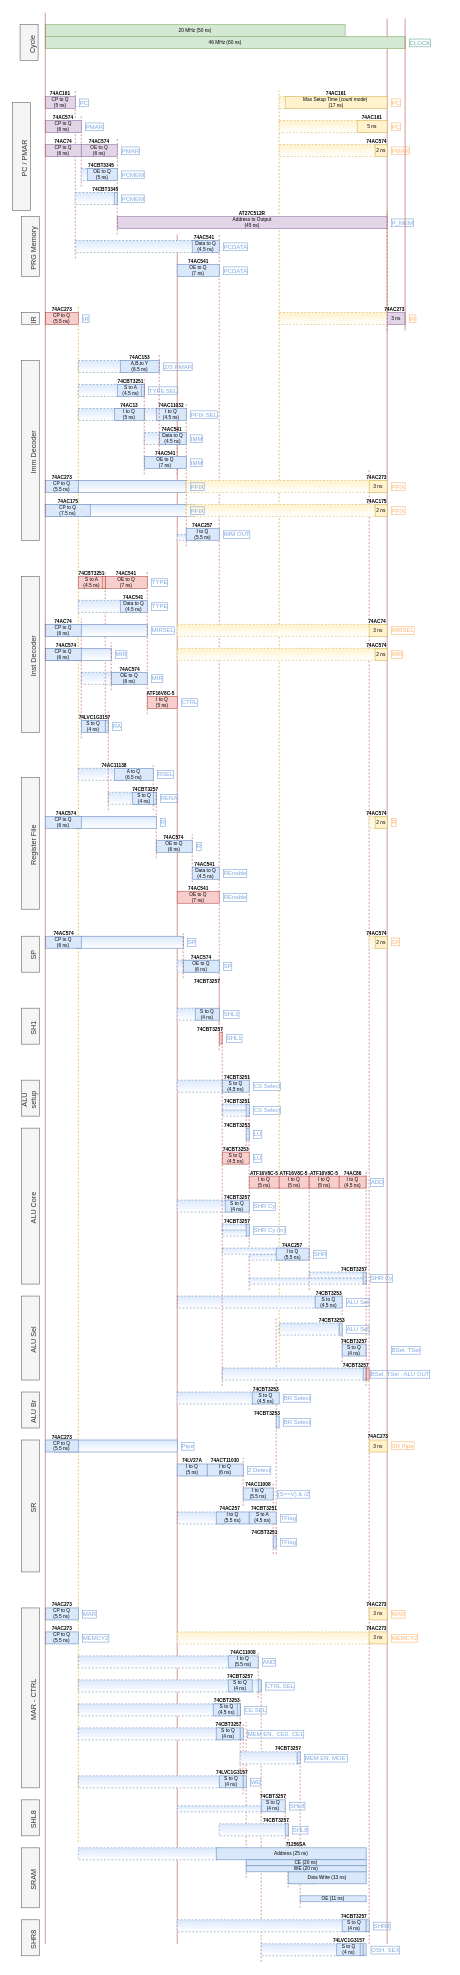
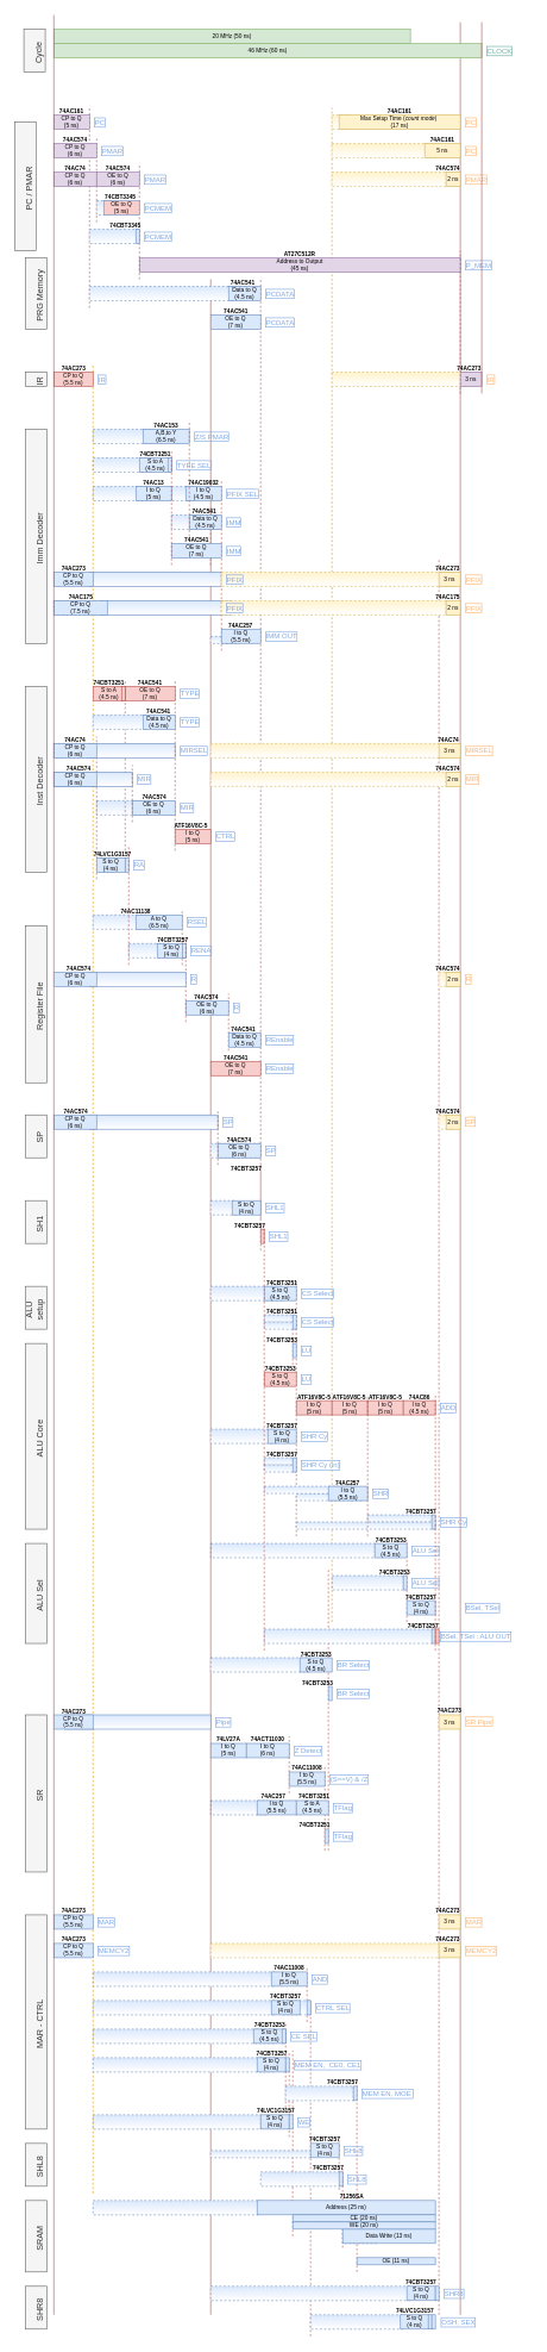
- <mxCell id="203" value="&lt;font style=&quot;font-size: 8px&quot;&gt;OE to Q&lt;br&gt;(5 ns)&lt;/font&gt;" style="rounded=0;whiteSpace=wrap;html=1;fillColor=#dae8fc;strokeColor=#6c8ebf;verticalAlign=middle;align=center;horizontal=1;fontSize=8;" parent="1" vertex="1"><mxGeometry x="145" y="280" width="50" height="20" as="geometry" /></mxCell>
+ <mxCell id="203" value="&lt;font style=&quot;font-size: 8px&quot;&gt;OE to Q&lt;br&gt;(5 ns)&lt;/font&gt;" style="rounded=0;whiteSpace=wrap;html=1;fillColor=#f8cecc;strokeColor=#6c8ebf;verticalAlign=middle;align=center;horizontal=1;fontSize=8;" parent="1" vertex="1"><mxGeometry x="145" y="280" width="50" height="20" as="geometry" /></mxCell>
- <mxCell id="356" value="74AC11032" style="text;html=1;strokeColor=none;fillColor=none;align=center;verticalAlign=middle;whiteSpace=wrap;rounded=0;fontSize=8;fontStyle=1" parent="1" vertex="1"><mxGeometry x="265" y="670" width="40" height="10" as="geometry" /></mxCell>
+ <mxCell id="356" value="74AC19032" style="text;html=1;strokeColor=none;fillColor=none;align=center;verticalAlign=middle;whiteSpace=wrap;rounded=0;fontSize=8;fontStyle=1" parent="1" vertex="1"><mxGeometry x="265" y="670" width="40" height="10" as="geometry" /></mxCell>
- <mxCell id="389" value="ALU Br" style="rounded=0;whiteSpace=wrap;html=1;strokeColor=#666666;fontSize=12;align=center;spacingRight=6;fillColor=#f5f5f5;fontColor=#333333;horizontal=0;verticalAlign=bottom;" parent="1" vertex="1"><mxGeometry x="35" y="2320" width="30" height="60" as="geometry" /></mxCell>
